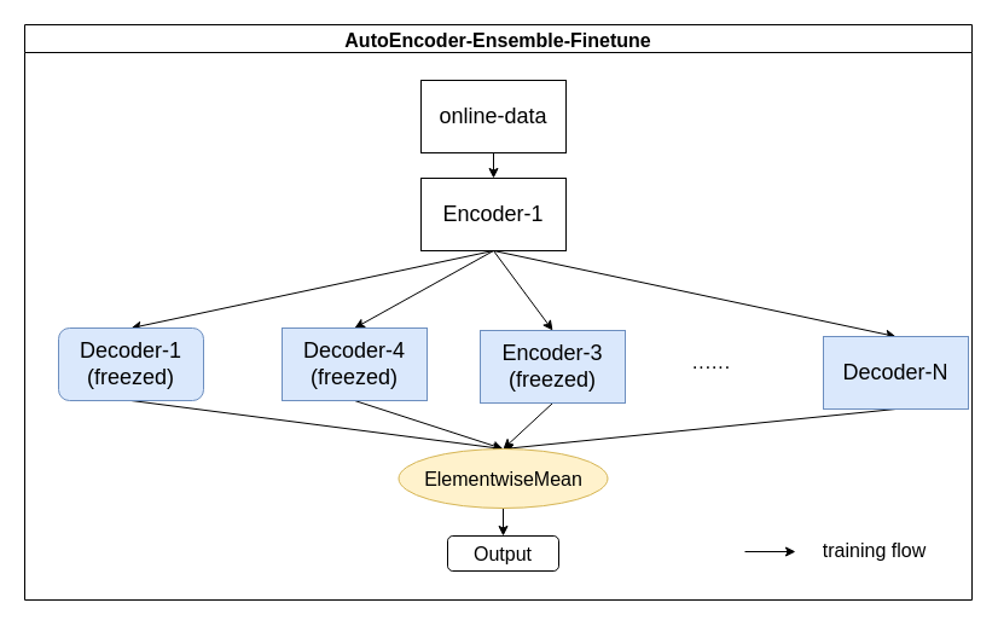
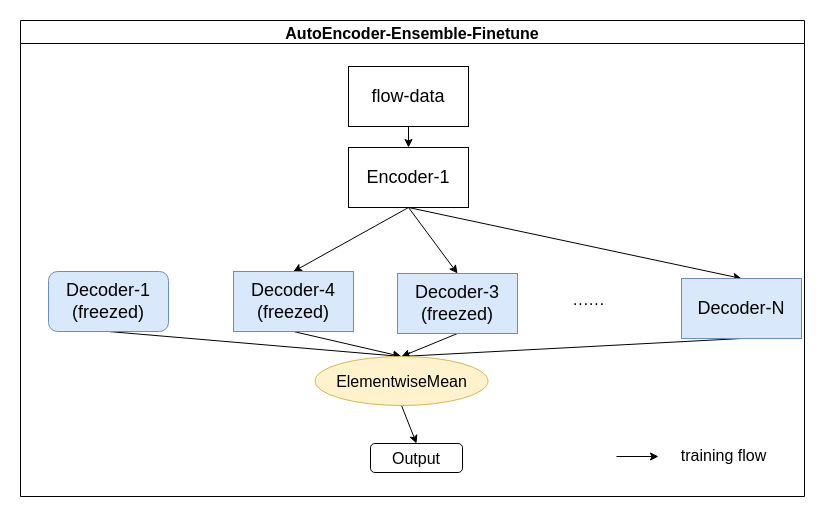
- <mxCell id="23" value="&lt;font style=&quot;font-size: 18px;&quot;&gt;online-data&lt;/font&gt;" style="rounded=0;whiteSpace=wrap;html=1;" vertex="1" parent="2"><mxGeometry x="328" y="46" width="120" height="60" as="geometry" /></mxCell>
+ <mxCell id="23" value="&lt;font style=&quot;font-size: 18px;&quot;&gt;flow-data&lt;/font&gt;" style="rounded=0;whiteSpace=wrap;html=1;" vertex="1" parent="2"><mxGeometry x="328" y="46" width="120" height="60" as="geometry" /></mxCell>
- <mxCell id="3" style="rounded=0;orthogonalLoop=1;jettySize=auto;html=1;exitX=0.5;exitY=1;exitDx=0;exitDy=0;entryX=0.5;entryY=0;entryDx=0;entryDy=0;fontSize=16;" edge="1" parent="2" source="7" target="9"><mxGeometry relative="1" as="geometry" /></mxCell>
- <mxCell id="13" value="&lt;font style=&quot;font-size: 18px;&quot;&gt;Encoder-3&lt;br&gt;(freezed)&lt;br&gt;&lt;/font&gt;" style="rounded=0;whiteSpace=wrap;html=1;fillColor=#dae8fc;strokeColor=#6c8ebf;" vertex="1" parent="2"><mxGeometry x="377" y="253" width="120" height="60" as="geometry" /></mxCell>
+ <mxCell id="13" value="&lt;font style=&quot;font-size: 18px;&quot;&gt;Decoder-3&lt;br&gt;(freezed)&lt;br&gt;&lt;/font&gt;" style="rounded=0;whiteSpace=wrap;html=1;fillColor=#dae8fc;strokeColor=#6c8ebf;" vertex="1" parent="2"><mxGeometry x="377" y="253" width="120" height="60" as="geometry" /></mxCell>
- <mxCell id="18" value="ElementwiseMean" style="ellipse;whiteSpace=wrap;html=1;fontSize=16;fillColor=#fff2cc;strokeColor=#d6b656;" vertex="1" parent="2"><mxGeometry x="309.5" y="351" width="173" height="49" as="geometry" /></mxCell>
+ <mxCell id="18" value="ElementwiseMean" style="ellipse;whiteSpace=wrap;html=1;fontSize=16;fillColor=#fff2cc;strokeColor=#d6b656;" vertex="1" parent="2"><mxGeometry x="294.5" y="336" width="173" height="49" as="geometry" /></mxCell>
